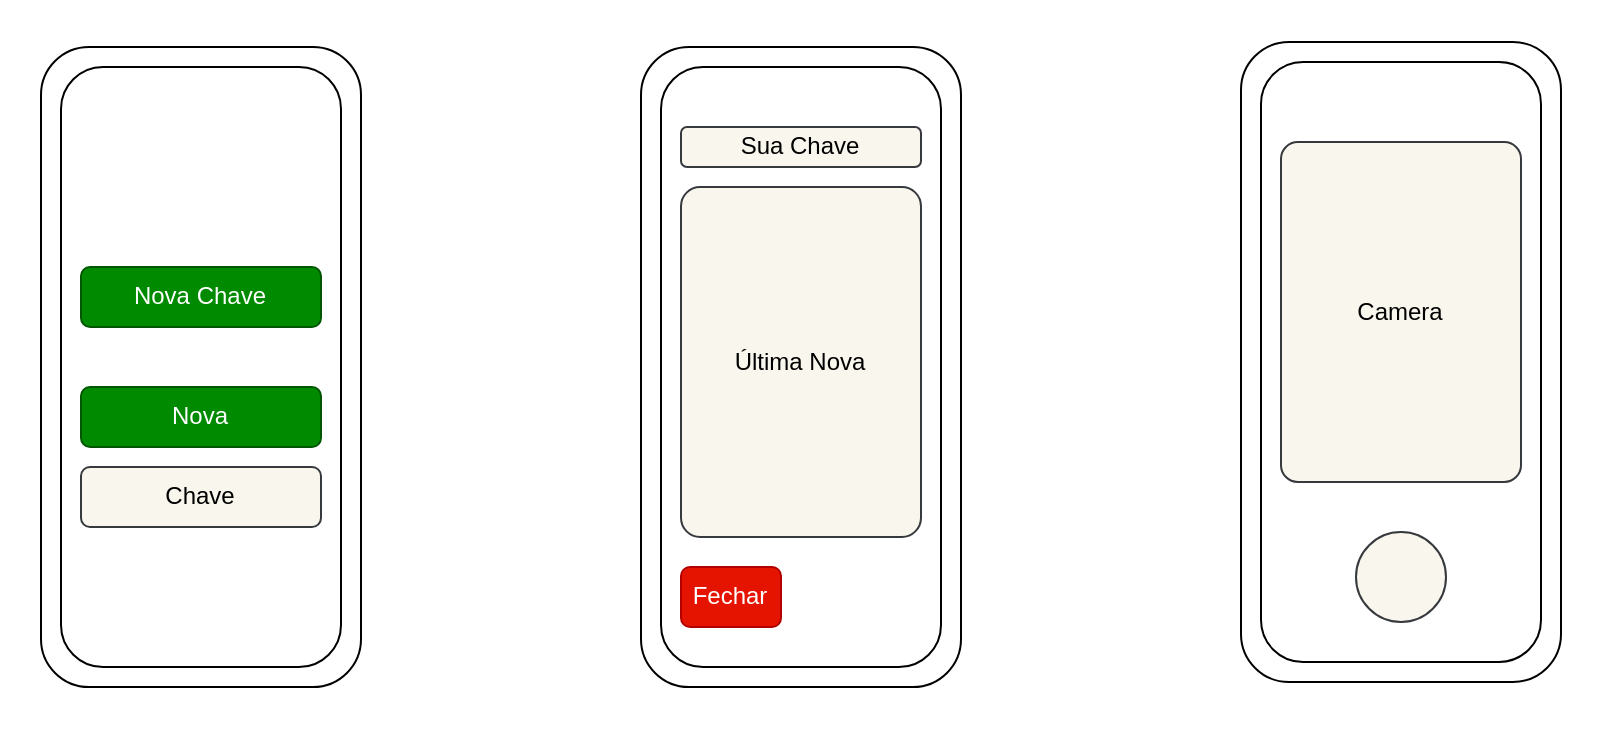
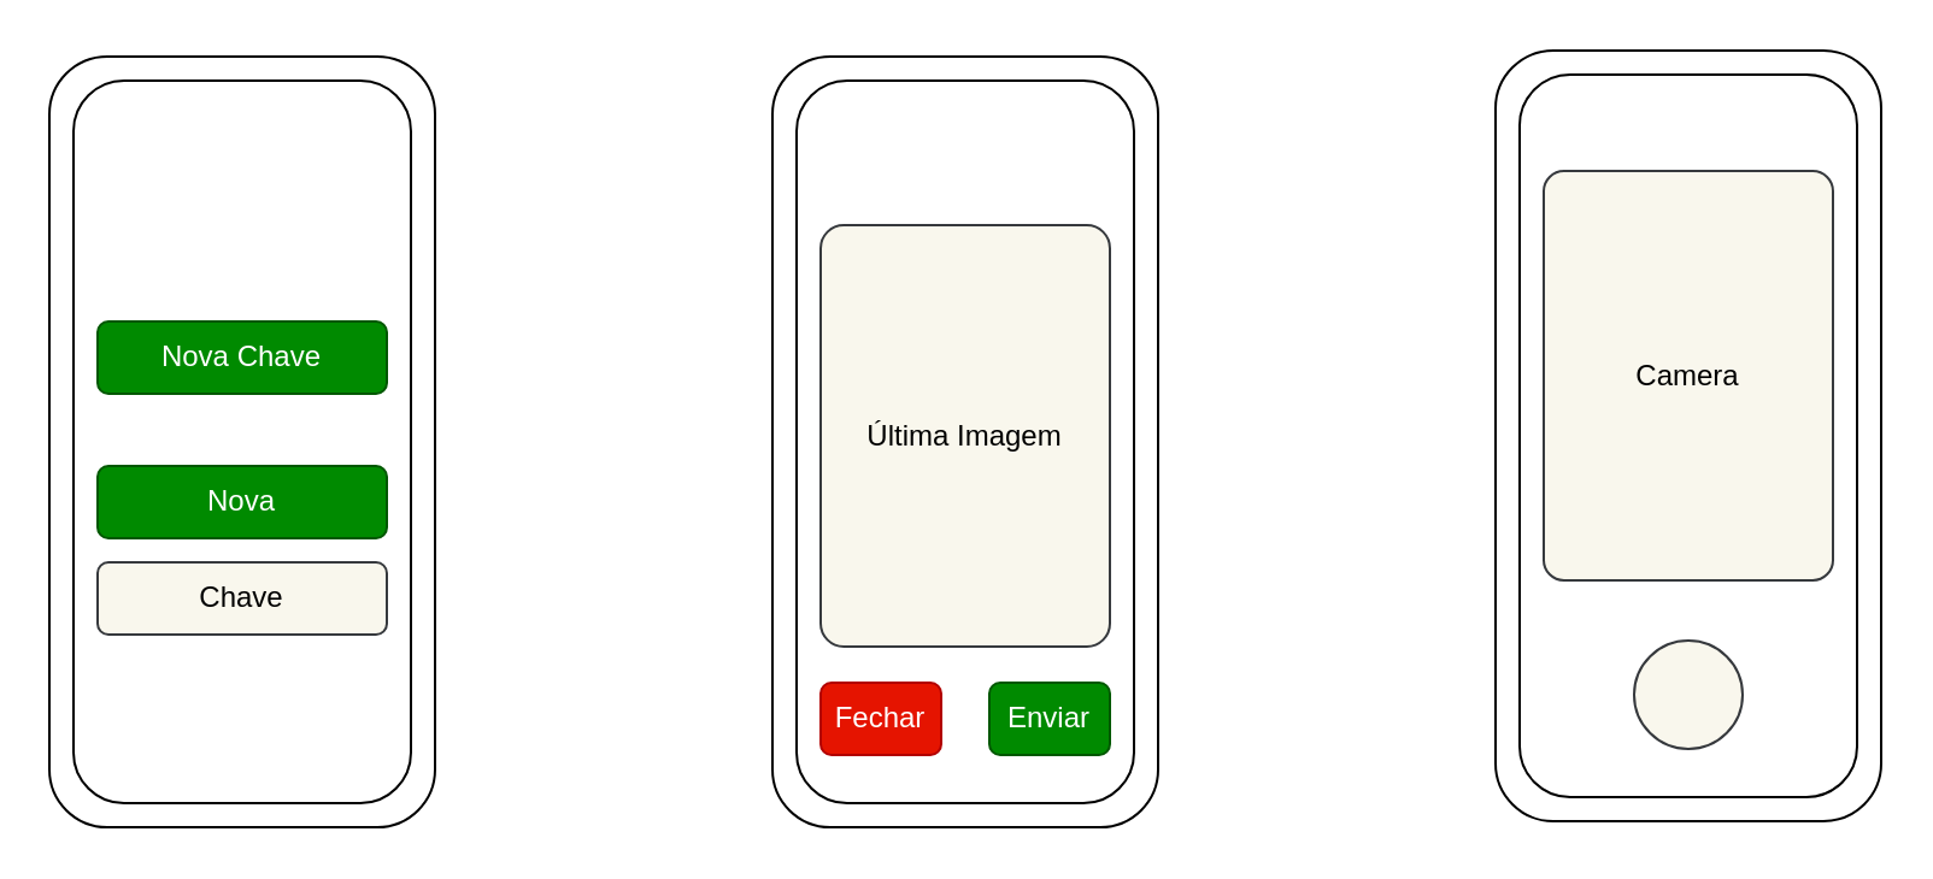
- <mxCell id="11" value="&lt;font color=&quot;#000000&quot;&gt;Sua Chave&lt;br&gt;&lt;/font&gt;" style="rounded=1;whiteSpace=wrap;html=1;fillColor=#f9f7ed;strokeColor=#36393d;" vertex="1" parent="1"><mxGeometry x="340" y="63" width="120" height="20" as="geometry" /></mxCell>
- <mxCell id="9" value="&lt;font color=&quot;#000000&quot;&gt;Última Nova&lt;br&gt;&lt;/font&gt;" style="rounded=1;whiteSpace=wrap;html=1;fillColor=#f9f7ed;strokeColor=#36393d;arcSize=8;" vertex="1" parent="1"><mxGeometry x="340" y="93" width="120" height="175" as="geometry" /></mxCell>
+ <mxCell id="9" value="&lt;font color=&quot;#000000&quot;&gt;Última Imagem&lt;br&gt;&lt;/font&gt;" style="rounded=1;whiteSpace=wrap;html=1;fillColor=#f9f7ed;strokeColor=#36393d;arcSize=8;" vertex="1" parent="1"><mxGeometry x="340" y="93" width="120" height="175" as="geometry" /></mxCell>
+ <mxCell id="10" value="Enviar" style="rounded=1;whiteSpace=wrap;html=1;fillColor=#008a00;strokeColor=#005700;fontColor=#ffffff;" vertex="1" parent="1"><mxGeometry x="410" y="283" width="50" height="30" as="geometry" /></mxCell>
